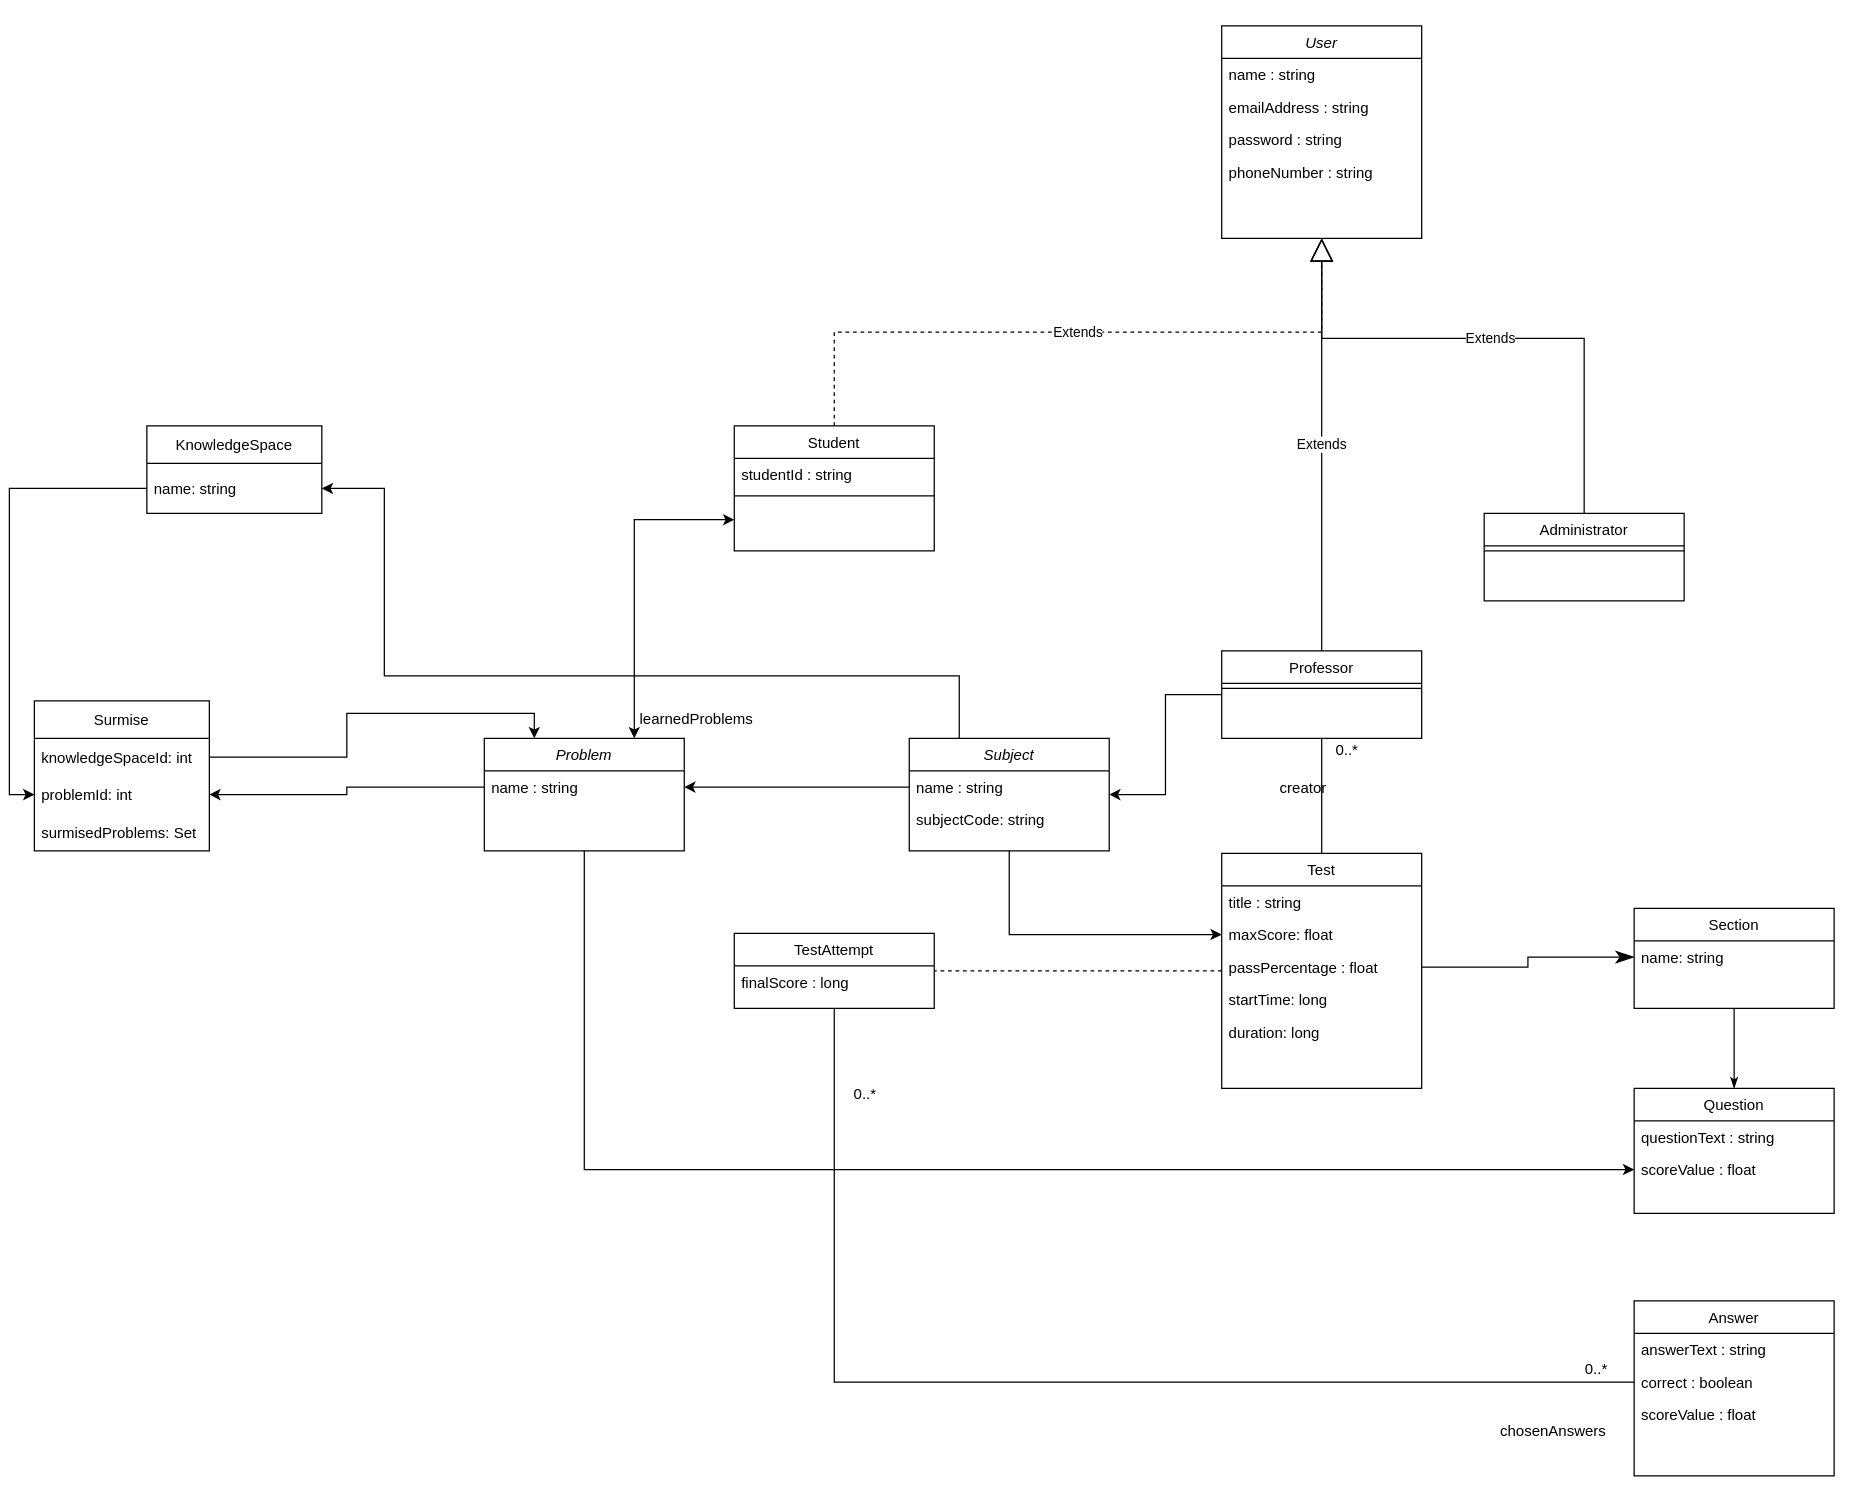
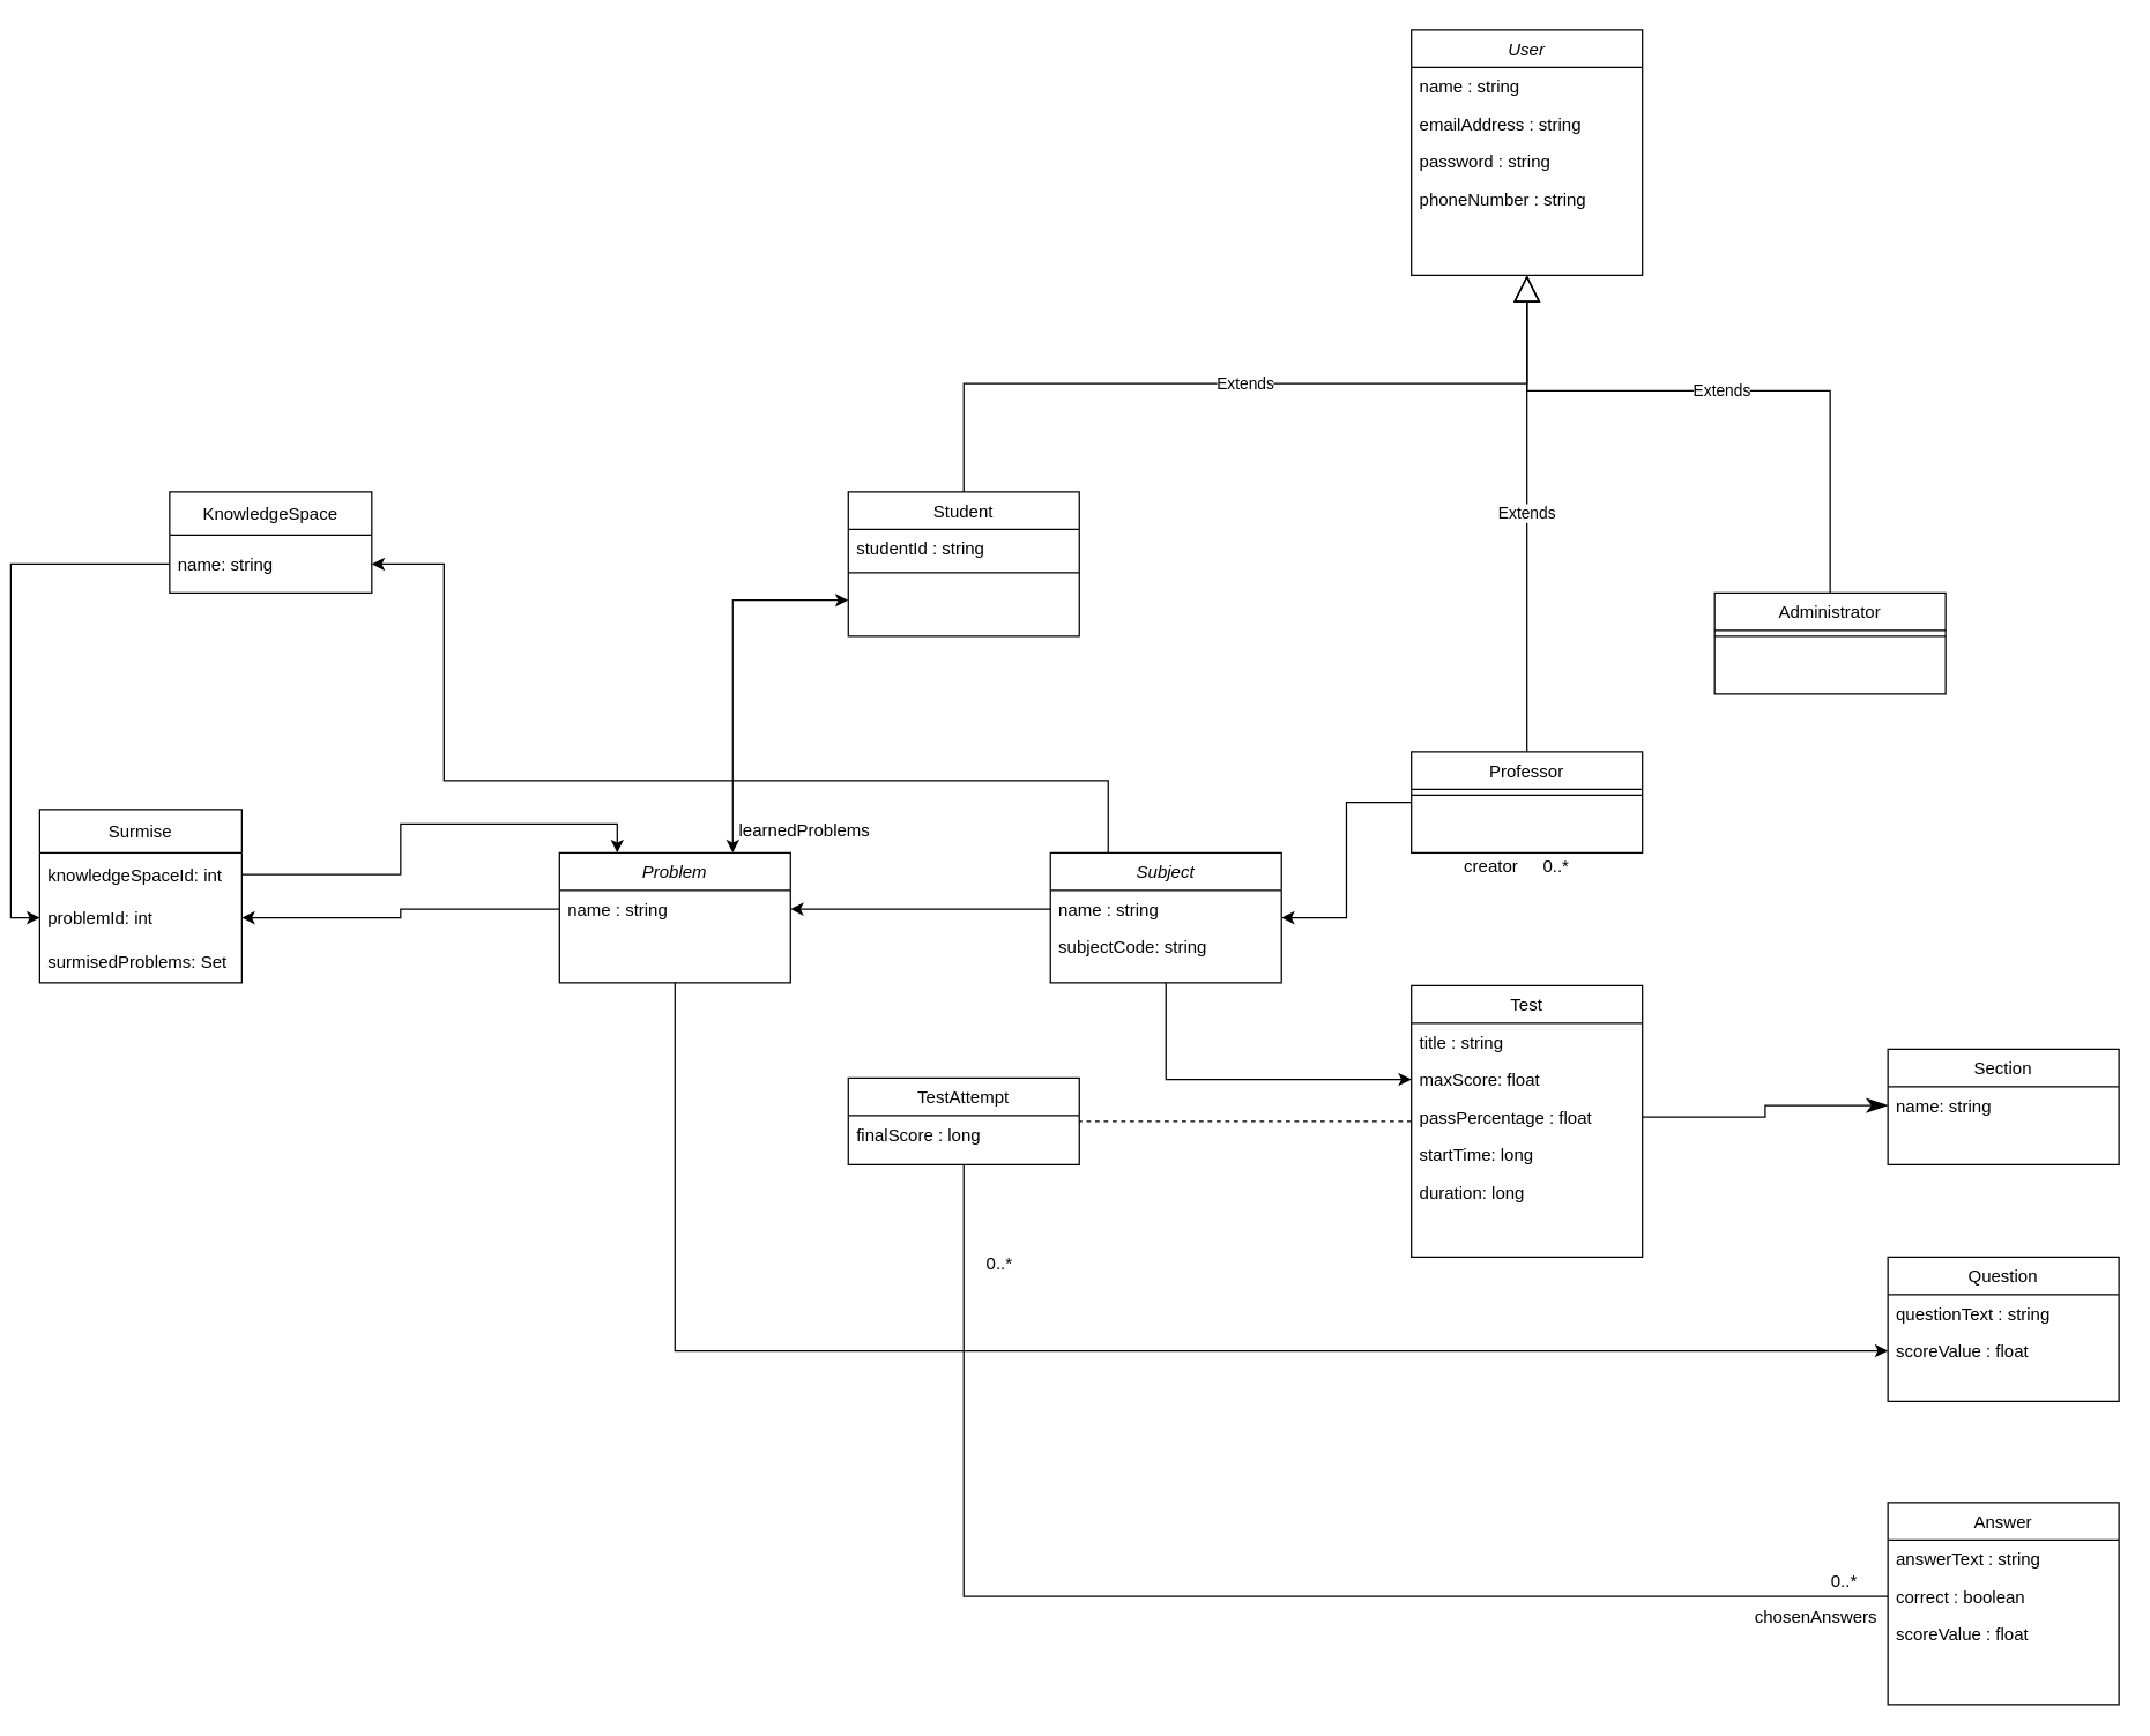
- <mxCell id="24" value="Extends" style="endArrow=block;endSize=16;endFill=0;html=1;rounded=0;exitX=0.5;exitY=0;exitDx=0;exitDy=0;edgeStyle=orthogonalEdgeStyle;entryX=0.5;entryY=1;entryDx=0;entryDy=0;dashed=1;" parent="1" source="7" target="2" edge="1"><mxGeometry width="160" relative="1" as="geometry"><mxPoint x="1270" y="480" as="sourcePoint" /><mxPoint x="990" y="360" as="targetPoint" /></mxGeometry></mxCell>
+ <mxCell id="24" value="Extends" style="endArrow=block;endSize=16;endFill=0;html=1;rounded=0;exitX=0.5;exitY=0;exitDx=0;exitDy=0;edgeStyle=orthogonalEdgeStyle;entryX=0.5;entryY=1;entryDx=0;entryDy=0;" parent="1" source="7" target="2" edge="1"><mxGeometry width="160" relative="1" as="geometry"><mxPoint x="1270" y="480" as="sourcePoint" /><mxPoint x="990" y="360" as="targetPoint" /></mxGeometry></mxCell>
- <mxCell id="40" value="creator" style="text;html=1;align=center;verticalAlign=middle;resizable=0;points=[];autosize=1;strokeColor=none;fillColor=none;" parent="1" vertex="1"><mxGeometry x="1010" y="620" width="50" height="20" as="geometry" /></mxCell>
+ <mxCell id="40" value="creator" style="text;html=1;align=center;verticalAlign=middle;resizable=0;points=[];autosize=1;strokeColor=none;fillColor=none;" parent="1" vertex="1"><mxGeometry x="1000" y="590" width="50" height="20" as="geometry" /></mxCell>
- <mxCell id="10" style="edgeStyle=orthogonalEdgeStyle;rounded=0;orthogonalLoop=1;jettySize=auto;html=1;exitX=0.5;exitY=1;exitDx=0;exitDy=0;endArrow=none;endFill=0;entryX=0.5;entryY=0;entryDx=0;entryDy=0;" parent="1" source="12" target="32" edge="1"><mxGeometry relative="1" as="geometry"><mxPoint x="880" y="730" as="targetPoint" /></mxGeometry></mxCell>
- <mxCell id="51" style="edgeStyle=orthogonalEdgeStyle;rounded=0;orthogonalLoop=1;jettySize=auto;html=1;exitX=0.5;exitY=1;exitDx=0;exitDy=0;entryX=0.5;entryY=0;entryDx=0;entryDy=0;startArrow=none;startFill=0;endArrow=classicThin;endFill=1;" parent="1" source="52" target="17" edge="1"><mxGeometry relative="1" as="geometry" /></mxCell>
- <mxCell id="41" value="chosenAnswers" style="text;html=1;align=center;verticalAlign=middle;resizable=0;points=[];autosize=1;strokeColor=none;fillColor=none;" parent="1" vertex="1"><mxGeometry x="1185" y="1135" width="100" height="20" as="geometry" /></mxCell>
+ <mxCell id="41" value="chosenAnswers" style="text;html=1;align=center;verticalAlign=middle;resizable=0;points=[];autosize=1;strokeColor=none;fillColor=none;" parent="1" vertex="1"><mxGeometry x="1200" y="1110" width="100" height="20" as="geometry" /></mxCell>
